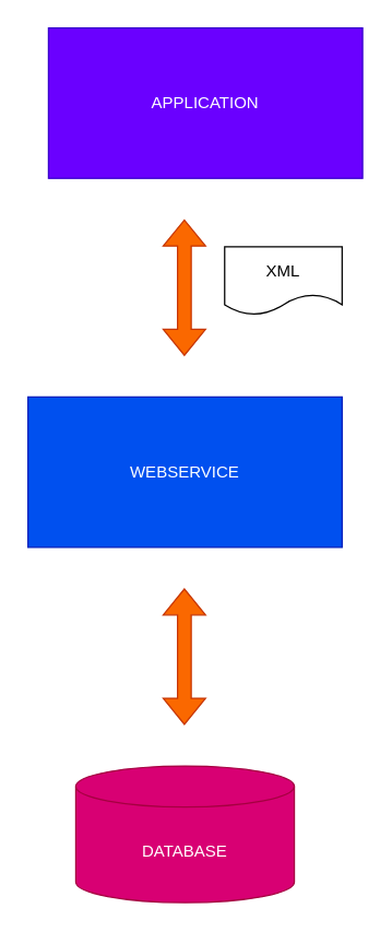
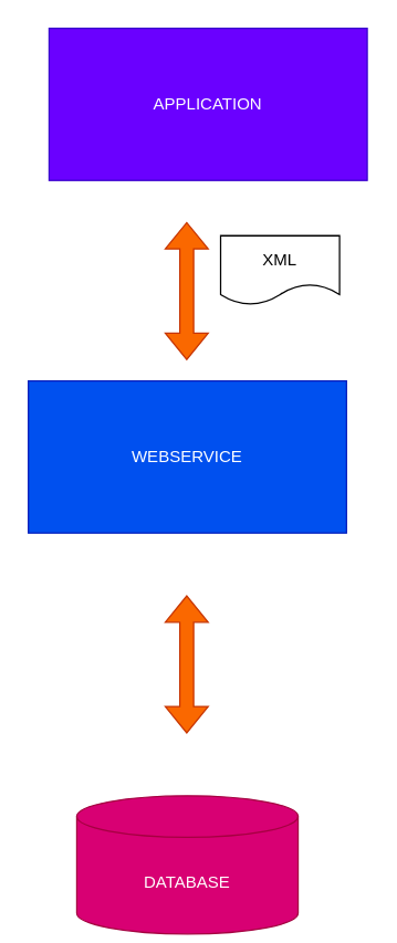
- <mxCell id="7" value="XML" style="shape=document;whiteSpace=wrap;html=1;boundedLbl=1;" vertex="1" parent="1"><mxGeometry x="164" y="180" width="86" height="50" as="geometry" /></mxCell>
+ <mxCell id="7" value="XML" style="shape=document;whiteSpace=wrap;html=1;boundedLbl=1;" vertex="1" parent="1"><mxGeometry x="159" y="170" width="86" height="50" as="geometry" /></mxCell>
- <mxCell id="4" value="WEBSERVICE" style="rounded=0;whiteSpace=wrap;html=1;fillColor=#0050ef;fontColor=#ffffff;strokeColor=#001DBC;" vertex="1" parent="1"><mxGeometry x="20" y="290" width="230" height="110" as="geometry" /></mxCell>
+ <mxCell id="4" value="WEBSERVICE" style="rounded=0;whiteSpace=wrap;html=1;fillColor=#0050ef;fontColor=#ffffff;strokeColor=#001DBC;" vertex="1" parent="1"><mxGeometry x="20" y="275" width="230" height="110" as="geometry" /></mxCell>
- <mxCell id="3" value="DATABASE" style="shape=cylinder3;whiteSpace=wrap;html=1;boundedLbl=1;backgroundOutline=1;size=15;fillColor=#d80073;fontColor=#ffffff;strokeColor=#A50040;" vertex="1" parent="1"><mxGeometry x="55" y="560" width="160" height="100" as="geometry" /></mxCell>
+ <mxCell id="3" value="DATABASE" style="shape=cylinder3;whiteSpace=wrap;html=1;boundedLbl=1;backgroundOutline=1;size=15;fillColor=#d80073;fontColor=#ffffff;strokeColor=#A50040;" vertex="1" parent="1"><mxGeometry x="55" y="575" width="160" height="100" as="geometry" /></mxCell>
